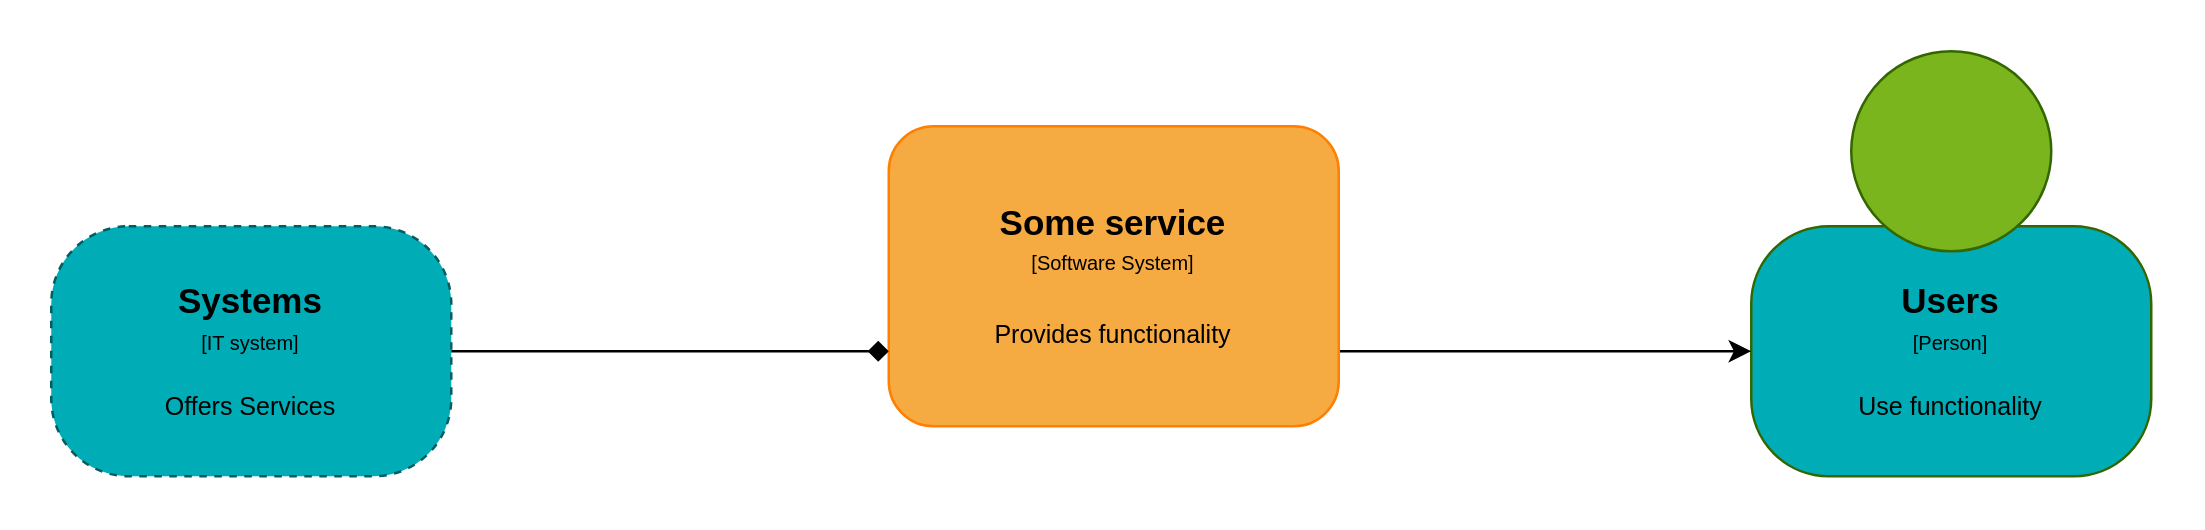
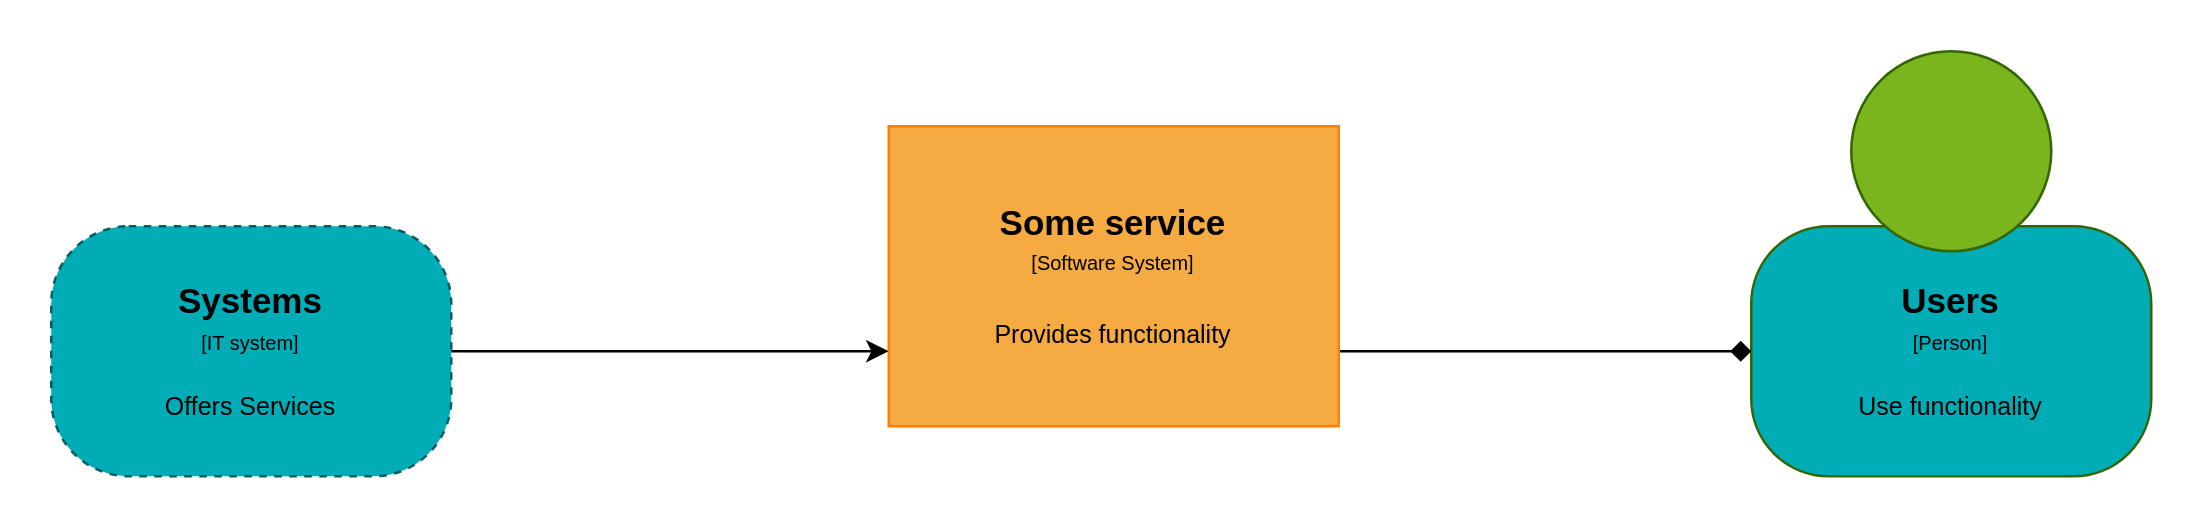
- <mxCell id="8" value="&lt;div&gt;&lt;span style=&quot;font-size: 14px&quot;&gt;&lt;b&gt;Some service&lt;/b&gt;&lt;/span&gt;&lt;/div&gt;&lt;div&gt;&lt;span style=&quot;font-size: 8px&quot;&gt;[Software System]&lt;/span&gt;&lt;/div&gt;&lt;div&gt;&lt;span style=&quot;font-size: 8px&quot;&gt;&lt;br&gt;&lt;/span&gt;&lt;/div&gt;&lt;div&gt;&lt;font size=&quot;1&quot;&gt;Provides functionality&lt;/font&gt;&lt;/div&gt;" style="whiteSpace=wrap;html=1;fillColor=#F6AA42;fontColor=#000000;strokeColor=#FF8000;resizable=0;rounded=1;" vertex="1" parent="1"><mxGeometry x="355" y="50" width="180" height="120" as="geometry" /></mxCell>
+ <mxCell id="8" value="&lt;div&gt;&lt;span style=&quot;font-size: 14px&quot;&gt;&lt;b&gt;Some service&lt;/b&gt;&lt;/span&gt;&lt;/div&gt;&lt;div&gt;&lt;span style=&quot;font-size: 8px&quot;&gt;[Software System]&lt;/span&gt;&lt;/div&gt;&lt;div&gt;&lt;span style=&quot;font-size: 8px&quot;&gt;&lt;br&gt;&lt;/span&gt;&lt;/div&gt;&lt;div&gt;&lt;font size=&quot;1&quot;&gt;Provides functionality&lt;/font&gt;&lt;/div&gt;" style="rounded=0;whiteSpace=wrap;html=1;fillColor=#F6AA42;fontColor=#000000;strokeColor=#FF8000;resizable=0;" vertex="1" parent="1"><mxGeometry x="355" y="50" width="180" height="120" as="geometry" /></mxCell>
- <mxCell id="9" style="edgeStyle=orthogonalEdgeStyle;rounded=0;orthogonalLoop=1;jettySize=auto;html=1;entryX=0;entryY=0.75;entryDx=0;entryDy=0;endArrow=diamond;" edge="1" parent="1" source="6" target="8"><mxGeometry relative="1" as="geometry" /></mxCell>
+ <mxCell id="9" style="edgeStyle=orthogonalEdgeStyle;rounded=0;orthogonalLoop=1;jettySize=auto;html=1;entryX=0;entryY=0.75;entryDx=0;entryDy=0;" edge="1" parent="1" source="6" target="8"><mxGeometry relative="1" as="geometry" /></mxCell>
- <mxCell id="7" style="edgeStyle=orthogonalEdgeStyle;rounded=0;orthogonalLoop=1;jettySize=auto;html=1;exitX=1;exitY=0.75;exitDx=0;exitDy=0;" edge="1" parent="1" source="8" target="3"><mxGeometry relative="1" as="geometry" /></mxCell>
+ <mxCell id="7" style="edgeStyle=orthogonalEdgeStyle;rounded=0;orthogonalLoop=1;jettySize=auto;html=1;exitX=1;exitY=0.75;exitDx=0;exitDy=0;endArrow=diamond;" edge="1" parent="1" source="8" target="3"><mxGeometry relative="1" as="geometry" /></mxCell>
